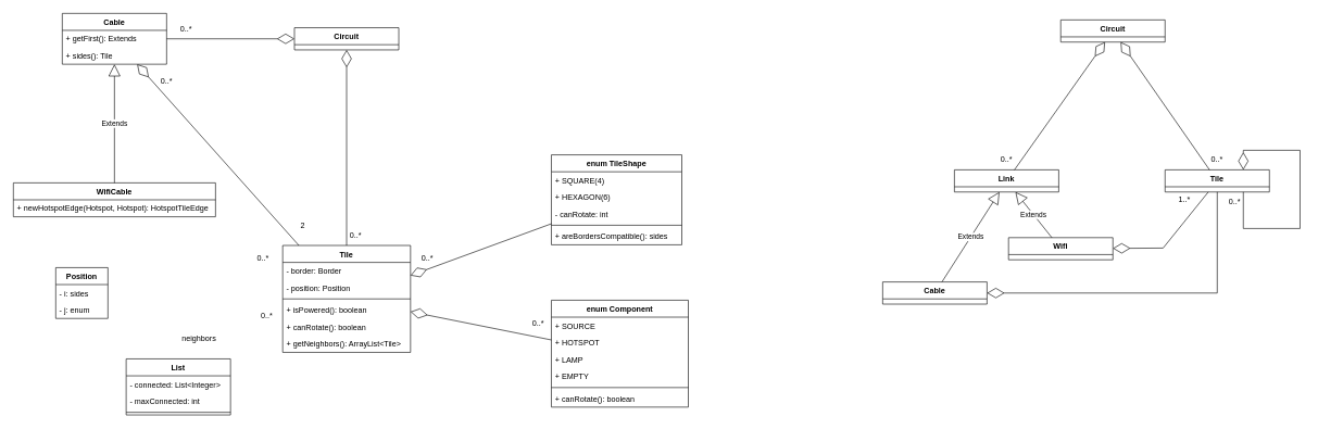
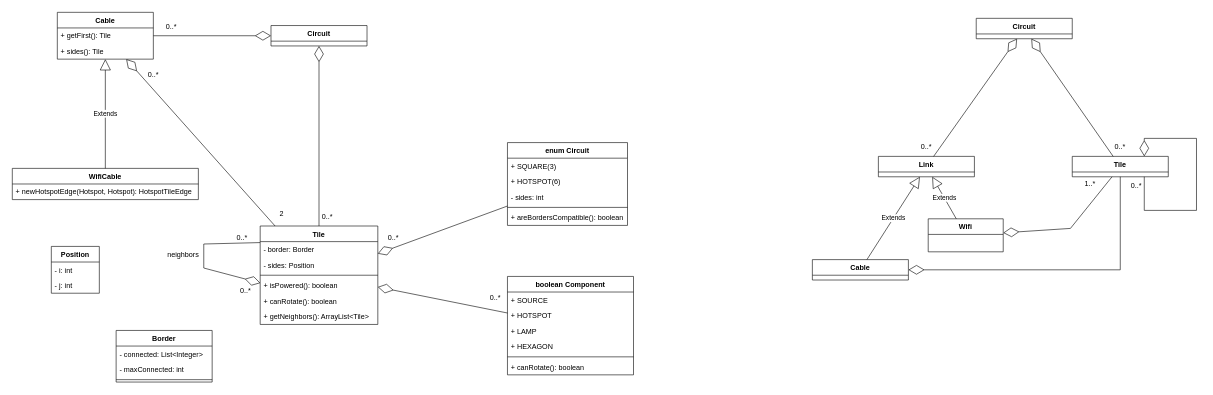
- <mxCell id="20" value="+ getFirst(): Extends" style="text;strokeColor=none;fillColor=none;align=left;verticalAlign=top;spacingLeft=4;spacingRight=4;overflow=hidden;rotatable=0;points=[[0,0.5],[1,0.5]];portConstraint=eastwest;fontStyle=0" parent="19" vertex="1"><mxGeometry y="26" width="160" height="26" as="geometry" /></mxCell>
+ <mxCell id="20" value="+ getFirst(): Tile" style="text;strokeColor=none;fillColor=none;align=left;verticalAlign=top;spacingLeft=4;spacingRight=4;overflow=hidden;rotatable=0;points=[[0,0.5],[1,0.5]];portConstraint=eastwest;fontStyle=0" parent="19" vertex="1"><mxGeometry y="26" width="160" height="26" as="geometry" /></mxCell>
- <mxCell id="27" value="enum TileShape" style="swimlane;fontStyle=1;align=center;verticalAlign=top;childLayout=stackLayout;horizontal=1;startSize=26;horizontalStack=0;resizeParent=1;resizeParentMax=0;resizeLast=0;collapsible=1;marginBottom=0;" parent="1" vertex="1"><mxGeometry x="845" y="237" width="200" height="138" as="geometry" /></mxCell>
+ <mxCell id="27" value="enum Circuit" style="swimlane;fontStyle=1;align=center;verticalAlign=top;childLayout=stackLayout;horizontal=1;startSize=26;horizontalStack=0;resizeParent=1;resizeParentMax=0;resizeLast=0;collapsible=1;marginBottom=0;" parent="1" vertex="1"><mxGeometry x="845" y="237" width="200" height="138" as="geometry" /></mxCell>
- <mxCell id="28" value="+ SQUARE(4)" style="text;strokeColor=none;fillColor=none;align=left;verticalAlign=top;spacingLeft=4;spacingRight=4;overflow=hidden;rotatable=0;points=[[0,0.5],[1,0.5]];portConstraint=eastwest;" parent="27" vertex="1"><mxGeometry y="26" width="200" height="26" as="geometry" /></mxCell>
+ <mxCell id="28" value="+ SQUARE(3)" style="text;strokeColor=none;fillColor=none;align=left;verticalAlign=top;spacingLeft=4;spacingRight=4;overflow=hidden;rotatable=0;points=[[0,0.5],[1,0.5]];portConstraint=eastwest;" parent="27" vertex="1"><mxGeometry y="26" width="200" height="26" as="geometry" /></mxCell>
- <mxCell id="29" value="+ HEXAGON(6)" style="text;strokeColor=none;fillColor=none;align=left;verticalAlign=top;spacingLeft=4;spacingRight=4;overflow=hidden;rotatable=0;points=[[0,0.5],[1,0.5]];portConstraint=eastwest;" parent="27" vertex="1"><mxGeometry y="52" width="200" height="26" as="geometry" /></mxCell>
+ <mxCell id="29" value="+ HOTSPOT(6)" style="text;strokeColor=none;fillColor=none;align=left;verticalAlign=top;spacingLeft=4;spacingRight=4;overflow=hidden;rotatable=0;points=[[0,0.5],[1,0.5]];portConstraint=eastwest;" parent="27" vertex="1"><mxGeometry y="52" width="200" height="26" as="geometry" /></mxCell>
- <mxCell id="30" value="- canRotate: int" style="text;strokeColor=none;fillColor=none;align=left;verticalAlign=top;spacingLeft=4;spacingRight=4;overflow=hidden;rotatable=0;points=[[0,0.5],[1,0.5]];portConstraint=eastwest;" parent="27" vertex="1"><mxGeometry y="78" width="200" height="26" as="geometry" /></mxCell>
+ <mxCell id="30" value="- sides: int" style="text;strokeColor=none;fillColor=none;align=left;verticalAlign=top;spacingLeft=4;spacingRight=4;overflow=hidden;rotatable=0;points=[[0,0.5],[1,0.5]];portConstraint=eastwest;" parent="27" vertex="1"><mxGeometry y="78" width="200" height="26" as="geometry" /></mxCell>
- <mxCell id="42" value="2" style="text;html=1;strokeColor=none;fillColor=none;align=center;verticalAlign=middle;whiteSpace=wrap;rounded=0;" parent="1" vertex="1"><mxGeometry x="434" y="330" width="60" height="30" as="geometry" /></mxCell>
+ <mxCell id="42" value="2" style="text;html=1;strokeColor=none;fillColor=none;align=center;verticalAlign=middle;whiteSpace=wrap;rounded=0;" parent="1" vertex="1"><mxGeometry x="439" y="340" width="60" height="30" as="geometry" /></mxCell>
- <mxCell id="32" value="+ areBordersCompatible(): sides" style="text;strokeColor=none;fillColor=none;align=left;verticalAlign=top;spacingLeft=4;spacingRight=4;overflow=hidden;rotatable=0;points=[[0,0.5],[1,0.5]];portConstraint=eastwest;" parent="27" vertex="1"><mxGeometry y="112" width="200" height="26" as="geometry" /></mxCell>
+ <mxCell id="32" value="+ areBordersCompatible(): boolean" style="text;strokeColor=none;fillColor=none;align=left;verticalAlign=top;spacingLeft=4;spacingRight=4;overflow=hidden;rotatable=0;points=[[0,0.5],[1,0.5]];portConstraint=eastwest;" parent="27" vertex="1"><mxGeometry y="112" width="200" height="26" as="geometry" /></mxCell>
- <mxCell id="62" value="Wifi" style="swimlane;fontStyle=1;align=center;verticalAlign=top;childLayout=stackLayout;horizontal=1;startSize=26;horizontalStack=0;resizeParent=1;resizeParentMax=0;resizeLast=0;collapsible=1;marginBottom=0;fontColor=#000000;" vertex="1" parent="1"><mxGeometry x="1546" y="364" width="160" height="34" as="geometry" /></mxCell>
+ <mxCell id="62" value="Wifi" style="swimlane;fontStyle=1;align=center;verticalAlign=top;childLayout=stackLayout;horizontal=1;startSize=26;horizontalStack=0;resizeParent=1;resizeParentMax=0;resizeLast=0;collapsible=1;marginBottom=0;fontColor=#000000;" vertex="1" parent="1"><mxGeometry x="1546" y="364" width="125" height="55" as="geometry" /></mxCell>
+ <mxCell id="17" value="" style="endArrow=diamondThin;endFill=0;endSize=24;html=1;rounded=0;exitX=-0.001;exitY=0.062;exitDx=0;exitDy=0;exitPerimeter=0;entryX=0.002;entryY=0.346;entryDx=0;entryDy=0;entryPerimeter=0;" parent="11" source="12" target="15" edge="1"><mxGeometry width="160" relative="1" as="geometry"><mxPoint x="10" y="15" as="sourcePoint" /><mxPoint x="-54" y="110" as="targetPoint" /><Array as="points"><mxPoint x="-94" y="30" /><mxPoint x="-94" y="70" /></Array></mxGeometry></mxCell>
- <mxCell id="13" value="- position: Position" style="text;strokeColor=none;fillColor=none;align=left;verticalAlign=top;spacingLeft=4;spacingRight=4;overflow=hidden;rotatable=0;points=[[0,0.5],[1,0.5]];portConstraint=eastwest;" parent="11" vertex="1"><mxGeometry y="52" width="196" height="26" as="geometry" /></mxCell>
+ <mxCell id="13" value="- sides: Position" style="text;strokeColor=none;fillColor=none;align=left;verticalAlign=top;spacingLeft=4;spacingRight=4;overflow=hidden;rotatable=0;points=[[0,0.5],[1,0.5]];portConstraint=eastwest;" parent="11" vertex="1"><mxGeometry y="52" width="196" height="26" as="geometry" /></mxCell>
- <mxCell id="25" value="- i: sides" style="text;strokeColor=none;fillColor=none;align=left;verticalAlign=top;spacingLeft=4;spacingRight=4;overflow=hidden;rotatable=0;points=[[0,0.5],[1,0.5]];portConstraint=eastwest;" parent="24" vertex="1"><mxGeometry y="26" width="80" height="26" as="geometry" /></mxCell>
+ <mxCell id="25" value="- i: int" style="text;strokeColor=none;fillColor=none;align=left;verticalAlign=top;spacingLeft=4;spacingRight=4;overflow=hidden;rotatable=0;points=[[0,0.5],[1,0.5]];portConstraint=eastwest;" parent="24" vertex="1"><mxGeometry y="26" width="80" height="26" as="geometry" /></mxCell>
- <mxCell id="4" value="enum Component" style="swimlane;fontStyle=1;align=center;verticalAlign=top;childLayout=stackLayout;horizontal=1;startSize=26;horizontalStack=0;resizeParent=1;resizeParentMax=0;resizeLast=0;collapsible=1;marginBottom=0;" parent="1" vertex="1"><mxGeometry x="845" y="460" width="210" height="164" as="geometry"><mxRectangle x="70" y="40" width="110" height="40" as="alternateBounds" /></mxGeometry></mxCell>
+ <mxCell id="4" value="boolean Component" style="swimlane;fontStyle=1;align=center;verticalAlign=top;childLayout=stackLayout;horizontal=1;startSize=26;horizontalStack=0;resizeParent=1;resizeParentMax=0;resizeLast=0;collapsible=1;marginBottom=0;" parent="1" vertex="1"><mxGeometry x="845" y="460" width="210" height="164" as="geometry"><mxRectangle x="70" y="40" width="110" height="40" as="alternateBounds" /></mxGeometry></mxCell>
- <mxCell id="26" value="- j: enum" style="text;strokeColor=none;fillColor=none;align=left;verticalAlign=top;spacingLeft=4;spacingRight=4;overflow=hidden;rotatable=0;points=[[0,0.5],[1,0.5]];portConstraint=eastwest;" parent="24" vertex="1"><mxGeometry y="52" width="80" height="26" as="geometry" /></mxCell>
+ <mxCell id="26" value="- j: int" style="text;strokeColor=none;fillColor=none;align=left;verticalAlign=top;spacingLeft=4;spacingRight=4;overflow=hidden;rotatable=0;points=[[0,0.5],[1,0.5]];portConstraint=eastwest;" parent="24" vertex="1"><mxGeometry y="52" width="80" height="26" as="geometry" /></mxCell>
- <mxCell id="45" value="neighbors" style="text;html=1;strokeColor=none;fillColor=none;align=center;verticalAlign=middle;whiteSpace=wrap;rounded=0;" parent="1" vertex="1"><mxGeometry x="275" y="505" width="60" height="28" as="geometry" /></mxCell>
+ <mxCell id="45" value="neighbors" style="text;html=1;strokeColor=none;fillColor=none;align=center;verticalAlign=middle;whiteSpace=wrap;rounded=0;" parent="1" vertex="1"><mxGeometry x="275" y="410" width="60" height="28" as="geometry" /></mxCell>
- <mxCell id="47" value="List" style="swimlane;fontStyle=1;align=center;verticalAlign=top;childLayout=stackLayout;horizontal=1;startSize=26;horizontalStack=0;resizeParent=1;resizeParentMax=0;resizeLast=0;collapsible=1;marginBottom=0;" parent="1" vertex="1"><mxGeometry x="193" y="550" width="160" height="86" as="geometry" /></mxCell>
+ <mxCell id="47" value="Border" style="swimlane;fontStyle=1;align=center;verticalAlign=top;childLayout=stackLayout;horizontal=1;startSize=26;horizontalStack=0;resizeParent=1;resizeParentMax=0;resizeLast=0;collapsible=1;marginBottom=0;" parent="1" vertex="1"><mxGeometry x="193" y="550" width="160" height="86" as="geometry" /></mxCell>
- <mxCell id="8" value="+ EMPTY" style="text;strokeColor=none;fillColor=none;align=left;verticalAlign=top;spacingLeft=4;spacingRight=4;overflow=hidden;rotatable=0;points=[[0,0.5],[1,0.5]];portConstraint=eastwest;fontStyle=0" parent="4" vertex="1"><mxGeometry y="104" width="210" height="26" as="geometry" /></mxCell>
+ <mxCell id="8" value="+ HEXAGON" style="text;strokeColor=none;fillColor=none;align=left;verticalAlign=top;spacingLeft=4;spacingRight=4;overflow=hidden;rotatable=0;points=[[0,0.5],[1,0.5]];portConstraint=eastwest;fontStyle=0" parent="4" vertex="1"><mxGeometry y="104" width="210" height="26" as="geometry" /></mxCell>
